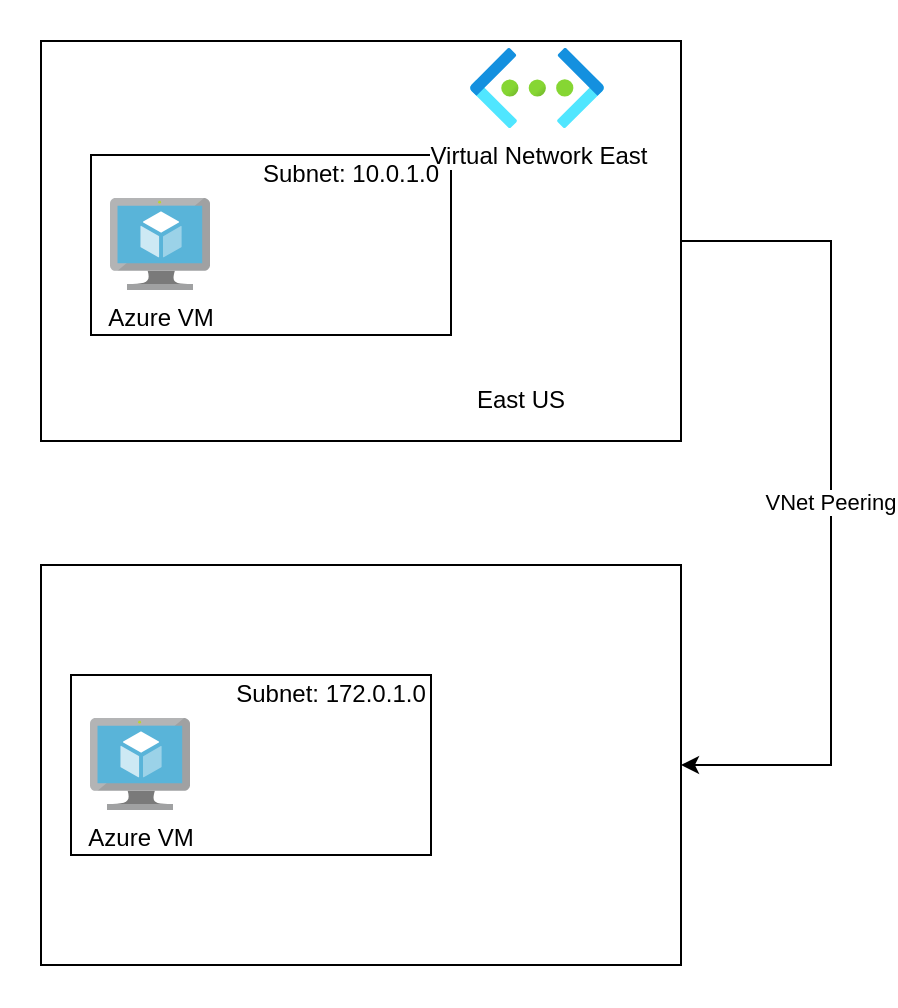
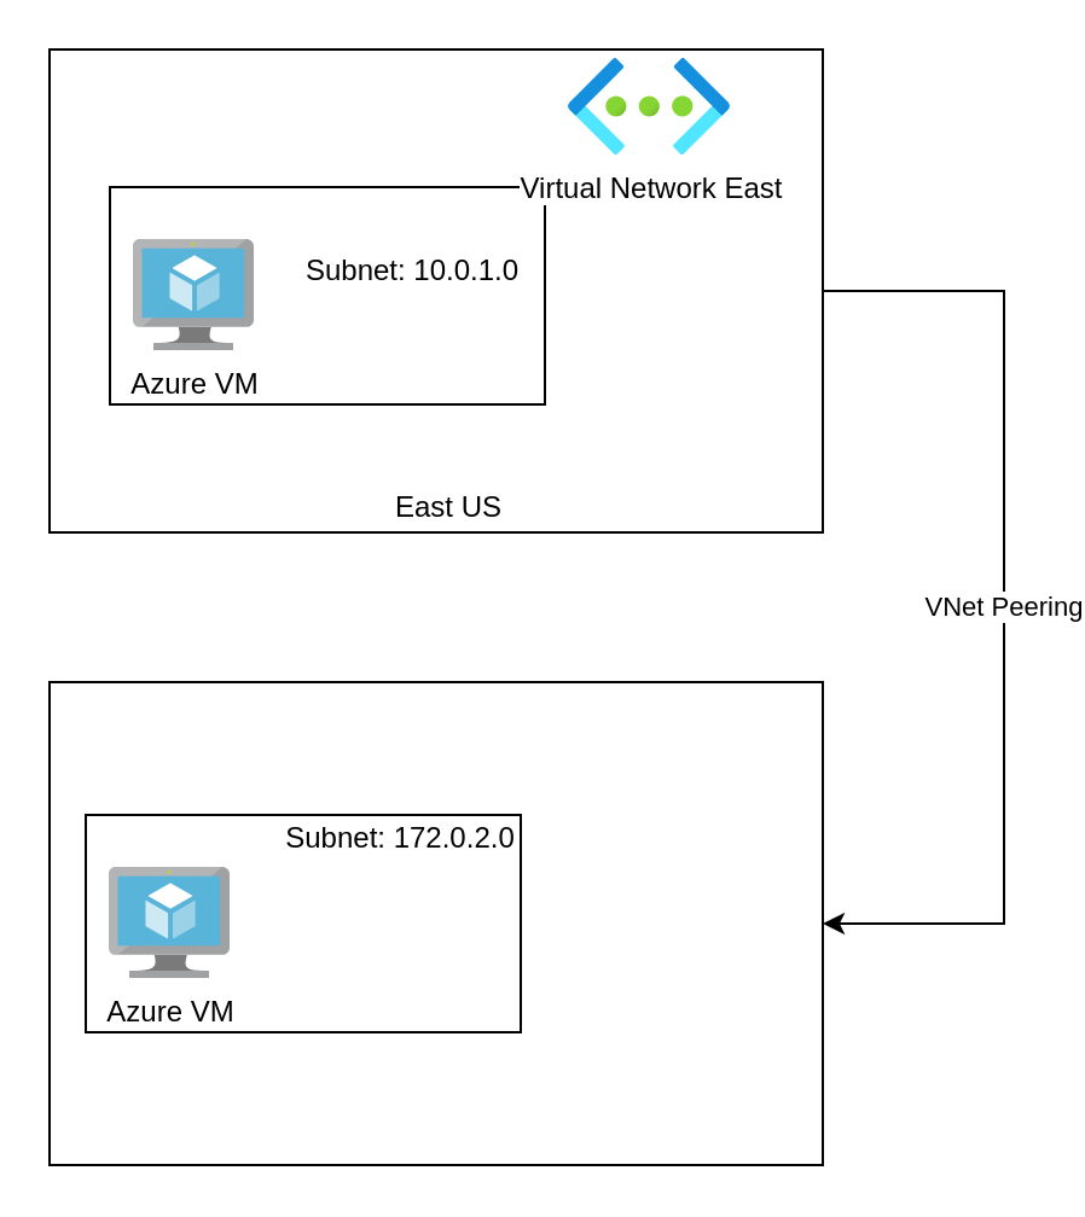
- <mxCell id="8" value="Subnet: 10.0.1.0" style="text;html=1;align=center;verticalAlign=middle;resizable=0;points=[];autosize=1;strokeColor=none;" vertex="1" parent="1"><mxGeometry x="125" y="77" width="100" height="20" as="geometry" /></mxCell>
+ <mxCell id="8" value="Subnet: 10.0.1.0" style="text;html=1;align=center;verticalAlign=middle;resizable=0;points=[];autosize=1;strokeColor=none;" vertex="1" parent="1"><mxGeometry x="120" y="102" width="100" height="20" as="geometry" /></mxCell>
- <mxCell id="12" value="East US" style="text;html=1;align=center;verticalAlign=middle;resizable=0;points=[];autosize=1;strokeColor=none;" vertex="1" parent="1"><mxGeometry x="230" y="190" width="60" height="20" as="geometry" /></mxCell>
+ <mxCell id="12" value="East US" style="text;html=1;align=center;verticalAlign=middle;resizable=0;points=[];autosize=1;strokeColor=none;" vertex="1" parent="1"><mxGeometry x="155" y="200" width="60" height="20" as="geometry" /></mxCell>
- <mxCell id="11" value="Subnet: 172.0.1.0" style="text;html=1;align=center;verticalAlign=middle;resizable=0;points=[];autosize=1;strokeColor=none;" vertex="1" parent="1"><mxGeometry x="110" y="337" width="110" height="20" as="geometry" /></mxCell>
+ <mxCell id="11" value="Subnet: 172.0.2.0" style="text;html=1;align=center;verticalAlign=middle;resizable=0;points=[];autosize=1;strokeColor=none;" vertex="1" parent="1"><mxGeometry x="110" y="337" width="110" height="20" as="geometry" /></mxCell>
